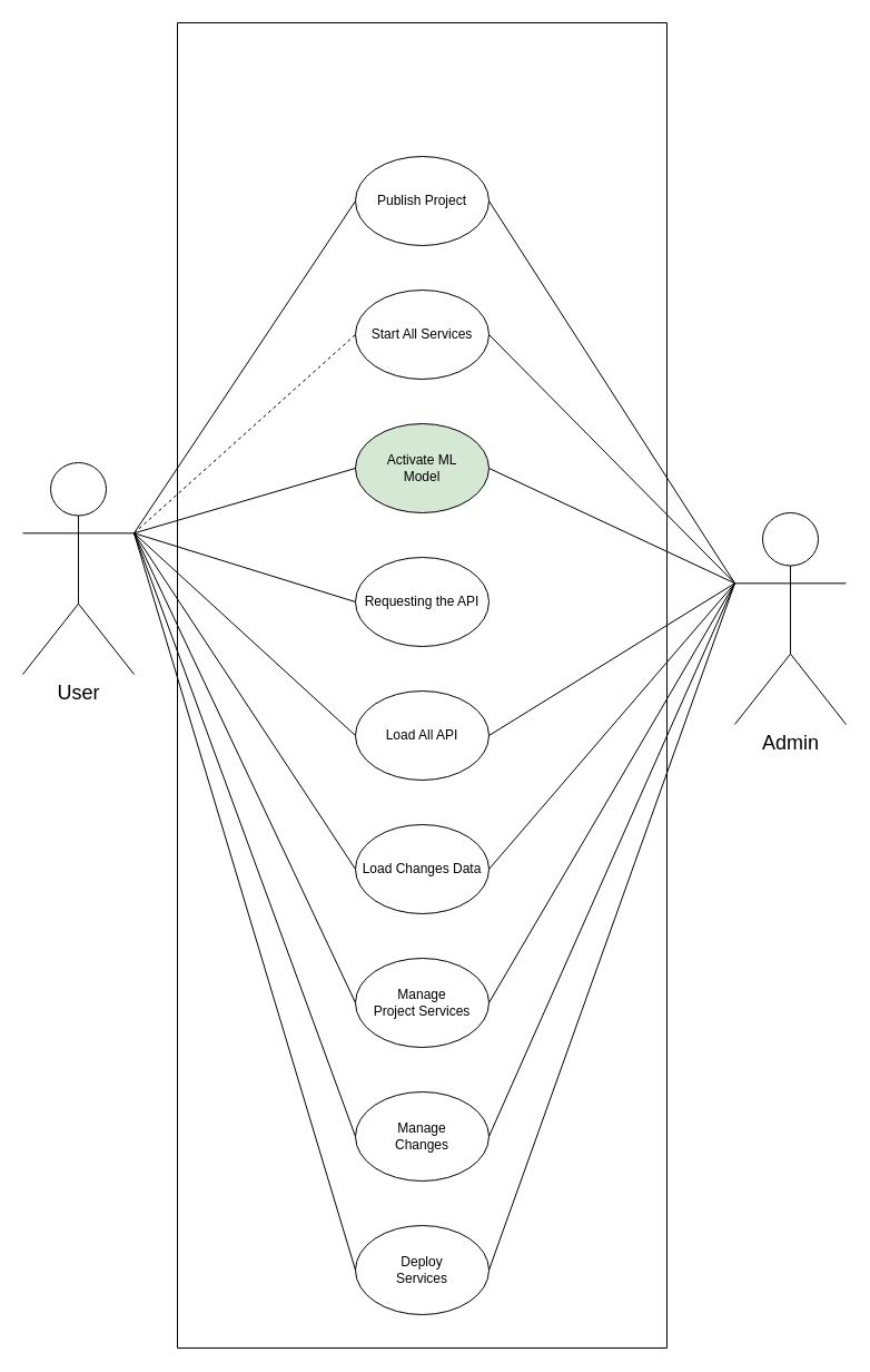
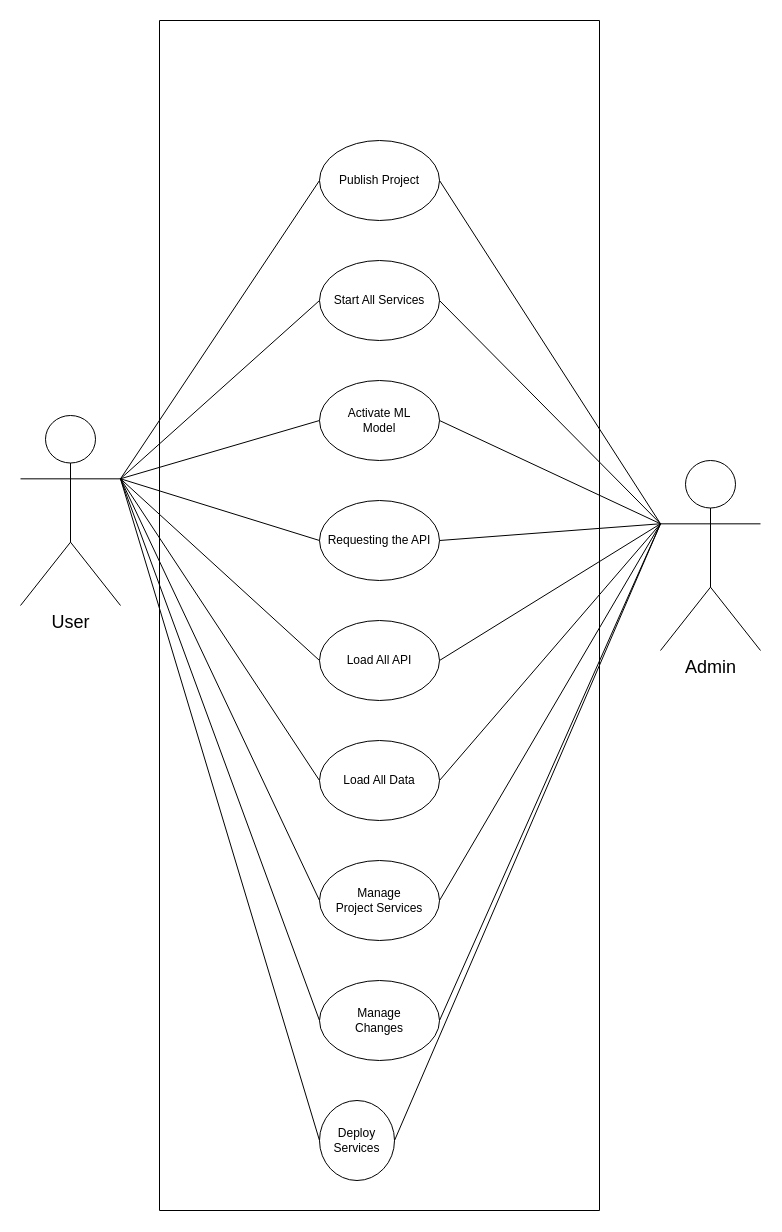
- <mxCell id="20" value="" style="endArrow=none;html=1;rounded=0;exitX=1;exitY=0.333;exitDx=0;exitDy=0;exitPerimeter=0;entryX=0;entryY=0.5;entryDx=0;entryDy=0;dashed=1;" edge="1" parent="1" source="12" target="3"><mxGeometry width="50" height="50" relative="1" as="geometry"><mxPoint x="140" y="493" as="sourcePoint" /><mxPoint x="379" y="240" as="targetPoint" /></mxGeometry></mxCell>
+ <mxCell id="20" value="" style="endArrow=none;html=1;rounded=0;exitX=1;exitY=0.333;exitDx=0;exitDy=0;exitPerimeter=0;entryX=0;entryY=0.5;entryDx=0;entryDy=0;" edge="1" parent="1" source="12" target="3"><mxGeometry width="50" height="50" relative="1" as="geometry"><mxPoint x="140" y="493" as="sourcePoint" /><mxPoint x="379" y="240" as="targetPoint" /></mxGeometry></mxCell>
- <mxCell id="4" value="Activate ML&lt;br&gt;Model" style="ellipse;whiteSpace=wrap;html=1;fillColor=#d5e8d4;" vertex="1" parent="1"><mxGeometry x="319" y="380" width="120" height="80" as="geometry" /></mxCell>
+ <mxCell id="4" value="Activate ML&lt;br&gt;Model" style="ellipse;whiteSpace=wrap;html=1;" vertex="1" parent="1"><mxGeometry x="319" y="380" width="120" height="80" as="geometry" /></mxCell>
+ <mxCell id="23" value="" style="endArrow=none;html=1;rounded=0;exitX=0;exitY=0.333;exitDx=0;exitDy=0;exitPerimeter=0;entryX=1;entryY=0.5;entryDx=0;entryDy=0;" edge="1" parent="1" source="13" target="5"><mxGeometry width="50" height="50" relative="1" as="geometry"><mxPoint x="170" y="523" as="sourcePoint" /><mxPoint x="409" y="270" as="targetPoint" /></mxGeometry></mxCell>
- <mxCell id="8" value="Load Changes Data" style="ellipse;whiteSpace=wrap;html=1;" vertex="1" parent="1"><mxGeometry x="319" y="740" width="120" height="80" as="geometry" /></mxCell>
+ <mxCell id="8" value="Load All Data" style="ellipse;whiteSpace=wrap;html=1;" vertex="1" parent="1"><mxGeometry x="319" y="740" width="120" height="80" as="geometry" /></mxCell>
- <mxCell id="10" value="Deploy &lt;br&gt;Services" style="ellipse;whiteSpace=wrap;html=1;" vertex="1" parent="1"><mxGeometry x="319" y="1100" width="120" height="80" as="geometry" /></mxCell>
+ <mxCell id="10" value="Deploy &lt;br&gt;Services" style="ellipse;whiteSpace=wrap;html=1;" vertex="1" parent="1"><mxGeometry x="319" y="1100" width="75" height="80" as="geometry" /></mxCell>
